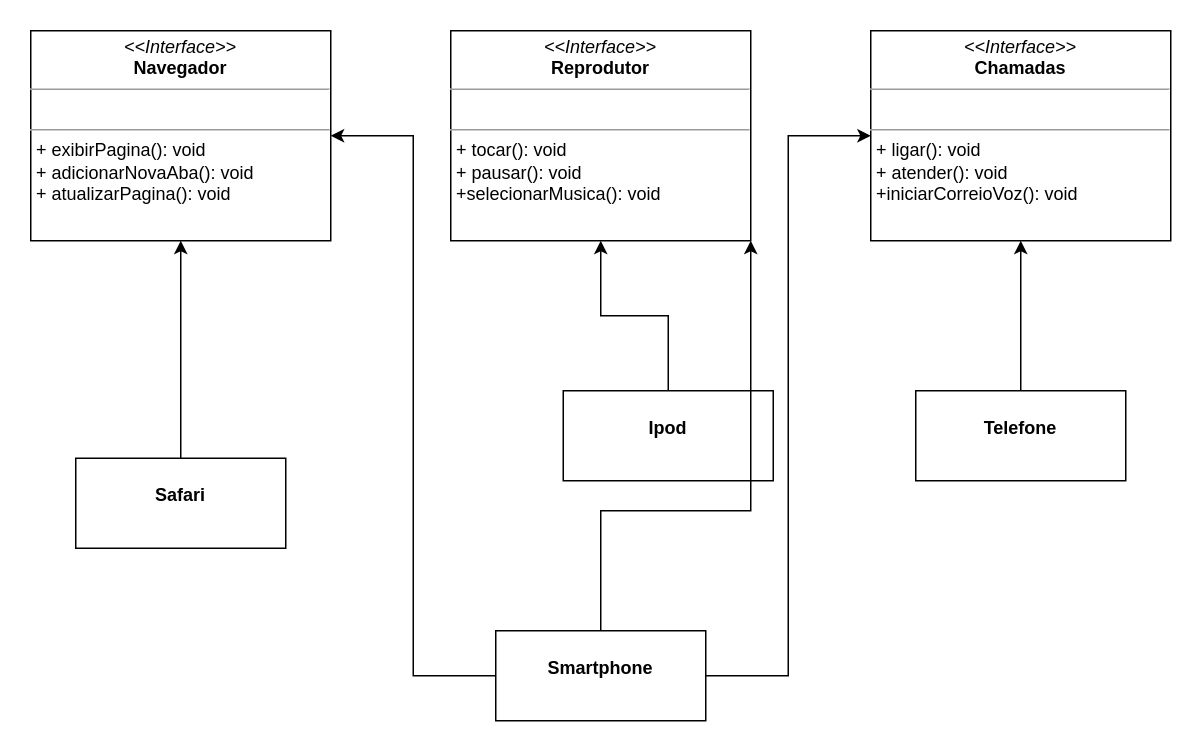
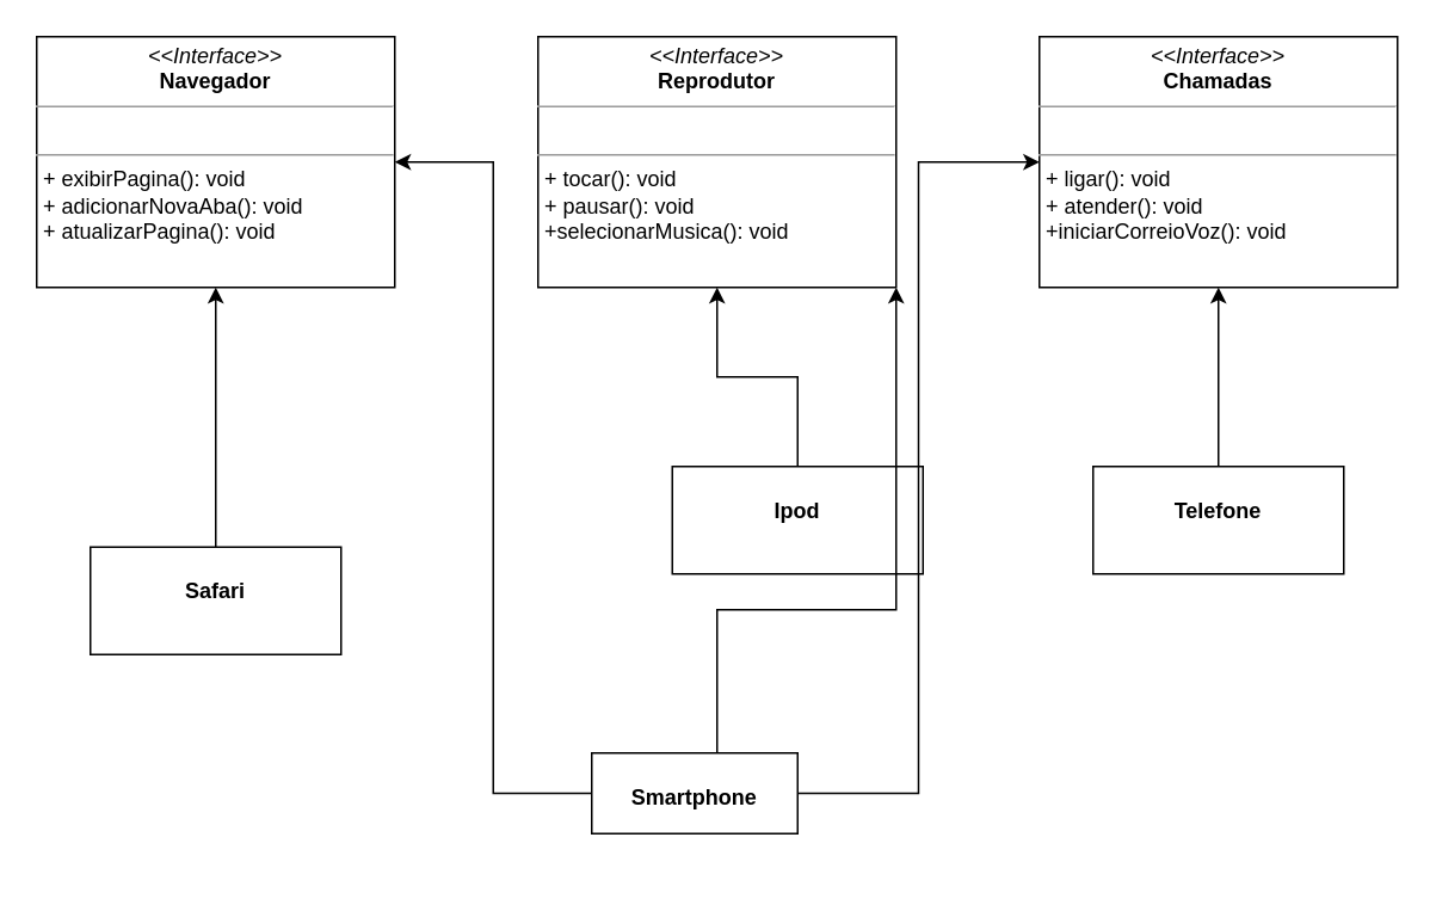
- <mxCell id="14" value="&lt;p style=&quot;margin:0px;margin-top:4px;text-align:center;&quot;&gt;&lt;br&gt;&lt;b&gt;Smartphone&lt;/b&gt;&lt;/p&gt;" style="verticalAlign=top;align=left;overflow=fill;fontSize=12;fontFamily=Helvetica;html=1;whiteSpace=wrap;" vertex="1" parent="1"><mxGeometry x="330" y="420" width="140" height="60" as="geometry" /></mxCell>
+ <mxCell id="14" value="&lt;p style=&quot;margin:0px;margin-top:4px;text-align:center;&quot;&gt;&lt;br&gt;&lt;b&gt;Smartphone&lt;/b&gt;&lt;/p&gt;" style="verticalAlign=top;align=left;overflow=fill;fontSize=12;fontFamily=Helvetica;html=1;whiteSpace=wrap;" vertex="1" parent="1"><mxGeometry x="330" y="420" width="115" height="45" as="geometry" /></mxCell>
